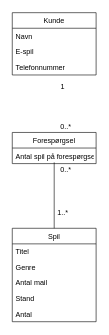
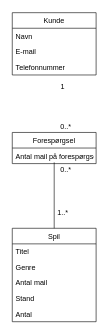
- <mxCell id="9" value="E-spil" style="text;strokeColor=none;fillColor=none;align=left;verticalAlign=top;spacingLeft=4;spacingRight=4;overflow=hidden;rotatable=0;points=[[0,0.5],[1,0.5]];portConstraint=eastwest;" vertex="1" parent="7"><mxGeometry y="52" width="140" height="26" as="geometry" /></mxCell>
+ <mxCell id="9" value="E-mail" style="text;strokeColor=none;fillColor=none;align=left;verticalAlign=top;spacingLeft=4;spacingRight=4;overflow=hidden;rotatable=0;points=[[0,0.5],[1,0.5]];portConstraint=eastwest;" vertex="1" parent="7"><mxGeometry y="52" width="140" height="26" as="geometry" /></mxCell>
- <mxCell id="12" value="Antal spil på forespørgsel" style="text;strokeColor=none;fillColor=none;align=left;verticalAlign=top;spacingLeft=4;spacingRight=4;overflow=hidden;rotatable=0;points=[[0,0.5],[1,0.5]];portConstraint=eastwest;" vertex="1" parent="11"><mxGeometry y="26" width="140" height="26" as="geometry" /></mxCell>
+ <mxCell id="12" value="Antal mail på forespørgsel" style="text;strokeColor=none;fillColor=none;align=left;verticalAlign=top;spacingLeft=4;spacingRight=4;overflow=hidden;rotatable=0;points=[[0,0.5],[1,0.5]];portConstraint=eastwest;" vertex="1" parent="11"><mxGeometry y="26" width="140" height="26" as="geometry" /></mxCell>
